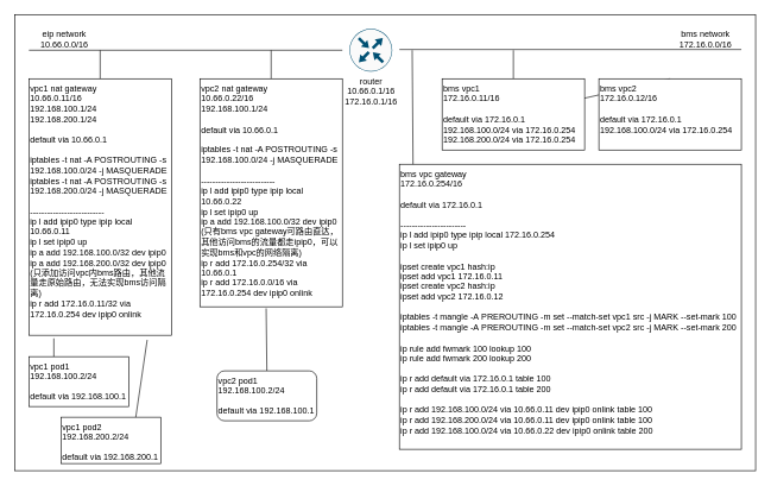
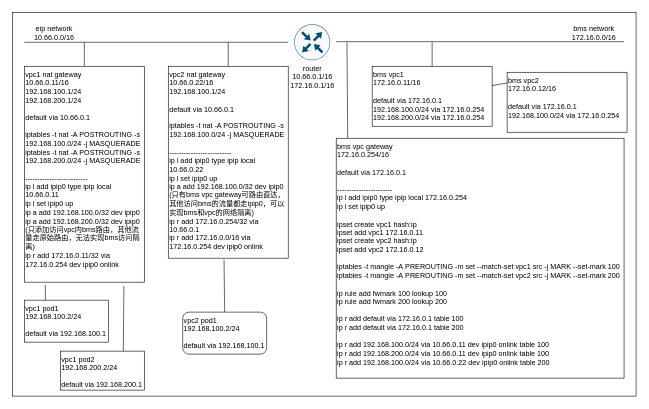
- <mxCell id="11" value="bms vpc2&lt;br&gt;172.16.0.12/16&lt;br&gt;&lt;br&gt;default via 172.16.0.1&lt;br&gt;&lt;div&gt;192.168.100.0/24 via 172.16.0.254&amp;nbsp;&lt;/div&gt;" style="rounded=0;whiteSpace=wrap;html=1;verticalAlign=top;align=left;" parent="1" vertex="1"><mxGeometry x="840" y="110" width="200" height="100" as="geometry" /></mxCell>
+ <mxCell id="11" value="bms vpc2&lt;br&gt;172.16.0.12/16&lt;br&gt;&lt;br&gt;default via 172.16.0.1&lt;br&gt;&lt;div&gt;192.168.100.0/24 via 172.16.0.254&amp;nbsp;&lt;/div&gt;" style="rounded=0;whiteSpace=wrap;html=1;verticalAlign=top;align=left;" parent="1" vertex="1"><mxGeometry x="845" y="120" width="200" height="100" as="geometry" /></mxCell>
- <mxCell id="21" value="vpc1 pod2&lt;br&gt;192.168.200.2/24&lt;br&gt;&lt;br&gt;default via 192.168.200.1" style="rounded=0;whiteSpace=wrap;html=1;verticalAlign=top;align=left;" vertex="1" parent="1"><mxGeometry x="85" y="585" width="140" height="65" as="geometry" /></mxCell>
+ <mxCell id="21" value="vpc1 pod2&lt;br&gt;192.168.200.2/24&lt;br&gt;&lt;br&gt;default via 192.168.200.1" style="rounded=0;whiteSpace=wrap;html=1;verticalAlign=top;align=left;" vertex="1" parent="1"><mxGeometry x="100" y="585" width="140" height="65" as="geometry" /></mxCell>
